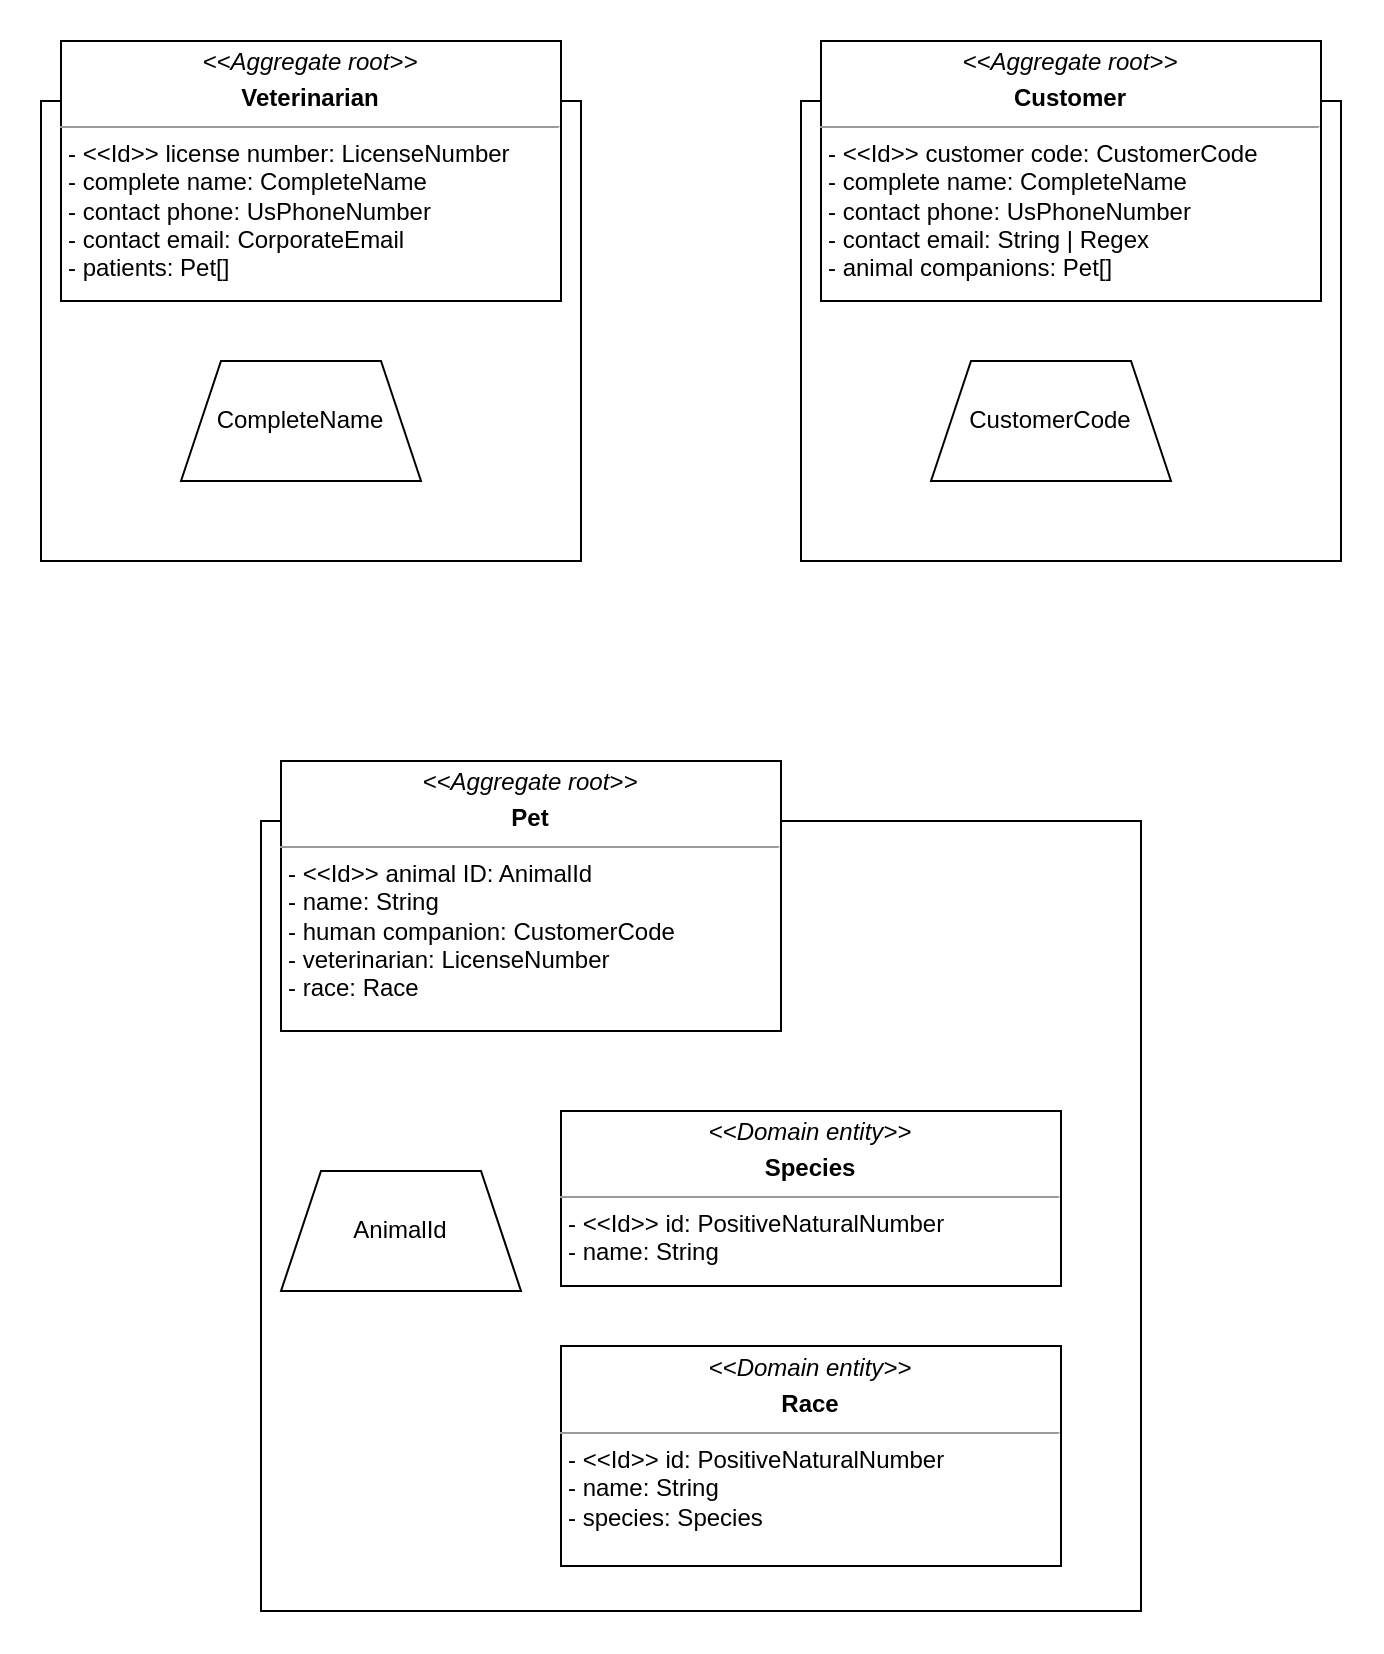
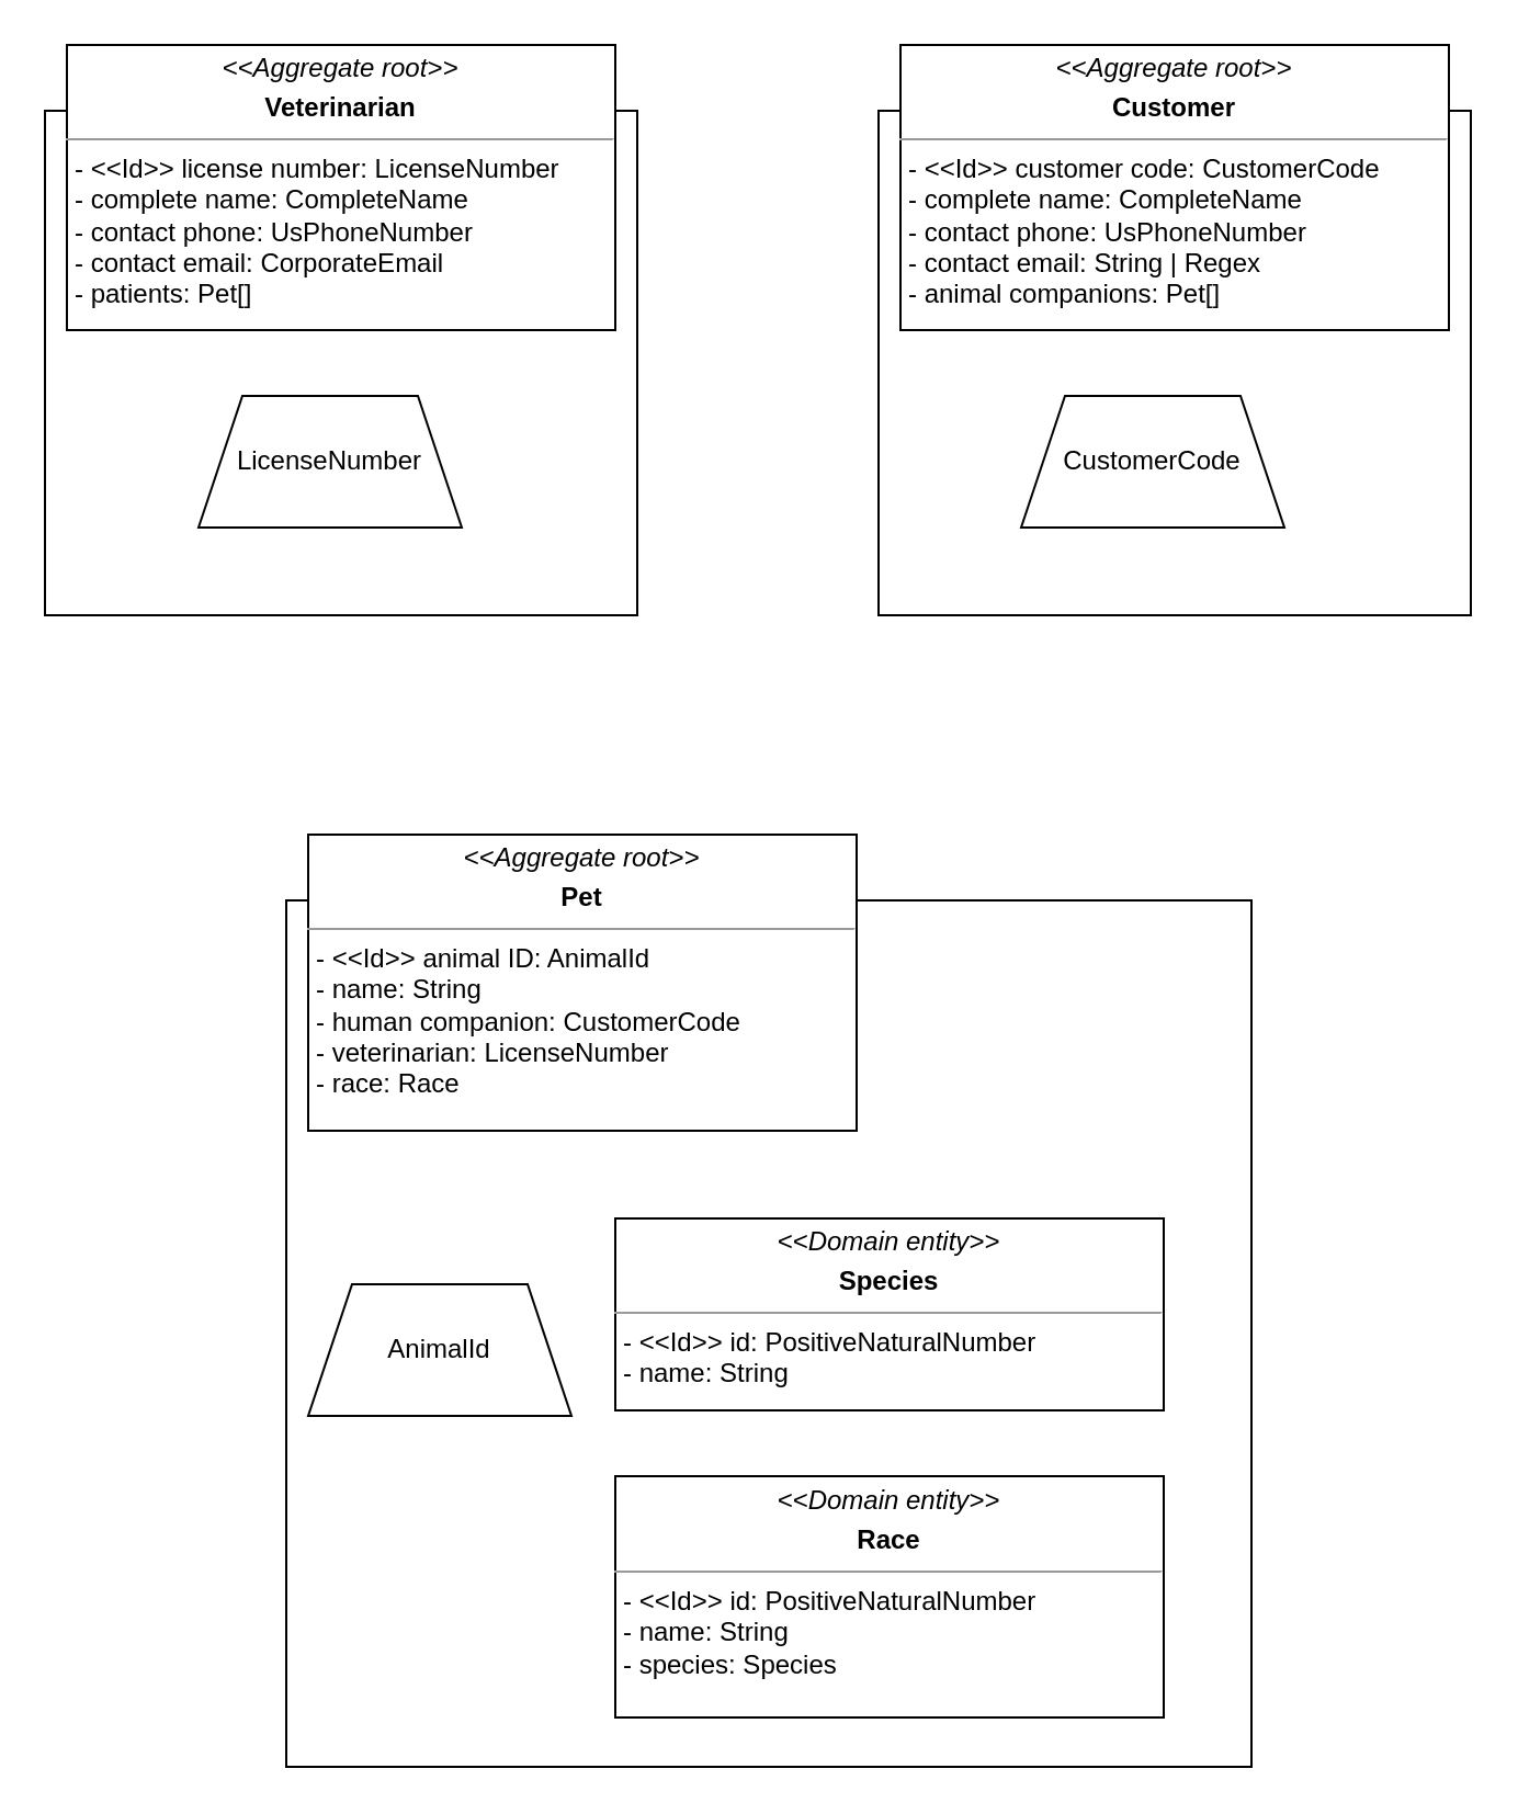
- <mxCell id="9" value="CompleteName" style="shape=trapezoid;perimeter=trapezoidPerimeter;whiteSpace=wrap;html=1;fixedSize=1;" parent="1" vertex="1"><mxGeometry x="90" y="180" width="120" height="60" as="geometry" /></mxCell>
+ <mxCell id="9" value="LicenseNumber" style="shape=trapezoid;perimeter=trapezoidPerimeter;whiteSpace=wrap;html=1;fixedSize=1;" parent="1" vertex="1"><mxGeometry x="90" y="180" width="120" height="60" as="geometry" /></mxCell>
